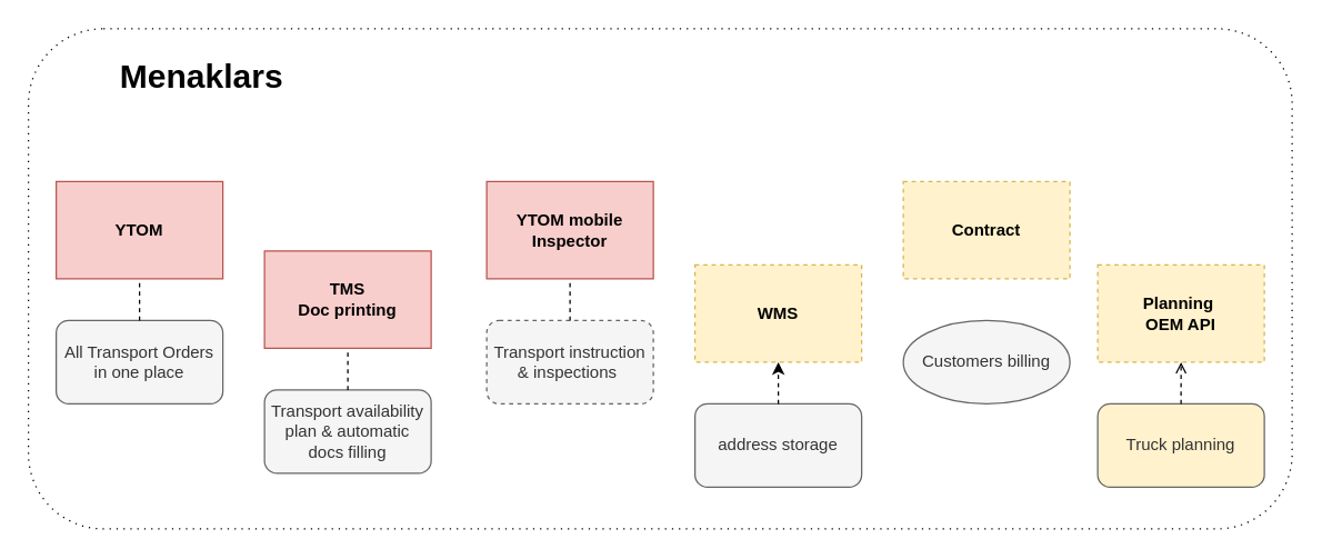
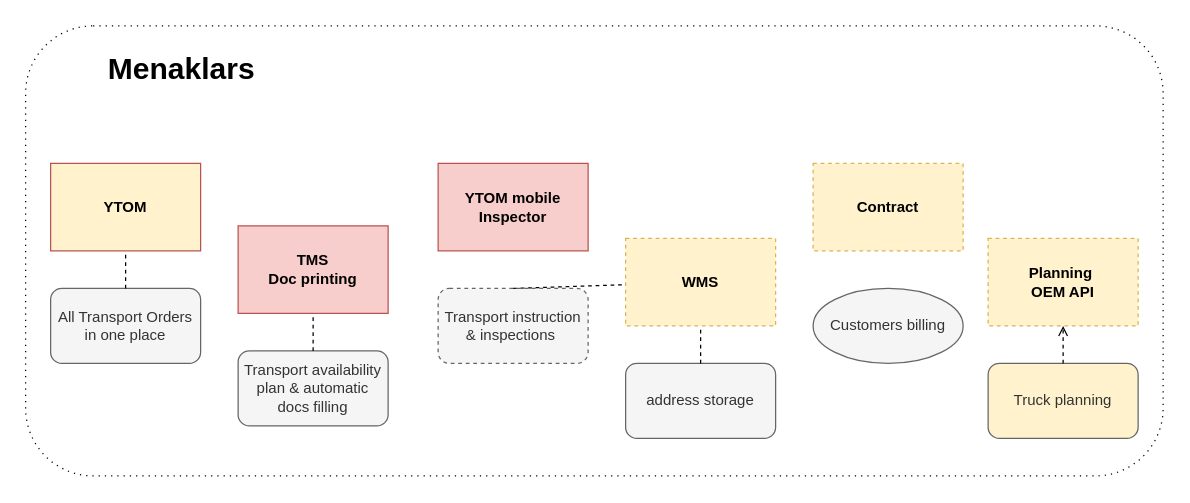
- <mxCell id="3" value="&lt;b&gt;YTOM&lt;/b&gt;" style="rounded=0;whiteSpace=wrap;html=1;fillColor=#f8cecc;strokeColor=#b85450;" parent="1" vertex="1"><mxGeometry x="40" y="130" width="120" height="70" as="geometry" /></mxCell>
+ <mxCell id="3" value="&lt;b&gt;YTOM&lt;/b&gt;" style="rounded=0;whiteSpace=wrap;html=1;fillColor=#fff2cc;strokeColor=#b85450;" parent="1" vertex="1"><mxGeometry x="40" y="130" width="120" height="70" as="geometry" /></mxCell>
- <mxCell id="18" value="" style="endArrow=none;dashed=1;html=1;entryX=0.5;entryY=1;entryDx=0;entryDy=0;exitX=0.5;exitY=0;exitDx=0;exitDy=0;" parent="1" source="14" target="5" edge="1"><mxGeometry width="50" height="50" relative="1" as="geometry"><mxPoint x="390" y="250" as="sourcePoint" /><mxPoint x="440" y="200" as="targetPoint" /></mxGeometry></mxCell>
+ <mxCell id="18" value="" style="endArrow=none;dashed=1;html=1;exitX=0.5;exitY=0;exitDx=0;exitDy=0;" parent="1" source="14" target="6" edge="1"><mxGeometry width="50" height="50" relative="1" as="geometry"><mxPoint x="390" y="250" as="sourcePoint" /><mxPoint x="440" y="200" as="targetPoint" /></mxGeometry></mxCell>
- <mxCell id="19" value="" style="endArrow=classic;dashed=1;html=1;entryX=0.5;entryY=1;entryDx=0;entryDy=0;exitX=0.5;exitY=0;exitDx=0;exitDy=0;" parent="1" source="15" target="6" edge="1"><mxGeometry width="50" height="50" relative="1" as="geometry"><mxPoint x="530" y="340" as="sourcePoint" /><mxPoint x="580" y="290" as="targetPoint" /></mxGeometry></mxCell>
+ <mxCell id="19" value="" style="endArrow=none;dashed=1;html=1;entryX=0.5;entryY=1;entryDx=0;entryDy=0;exitX=0.5;exitY=0;exitDx=0;exitDy=0;" parent="1" source="15" target="6" edge="1"><mxGeometry width="50" height="50" relative="1" as="geometry"><mxPoint x="530" y="340" as="sourcePoint" /><mxPoint x="580" y="290" as="targetPoint" /></mxGeometry></mxCell>
